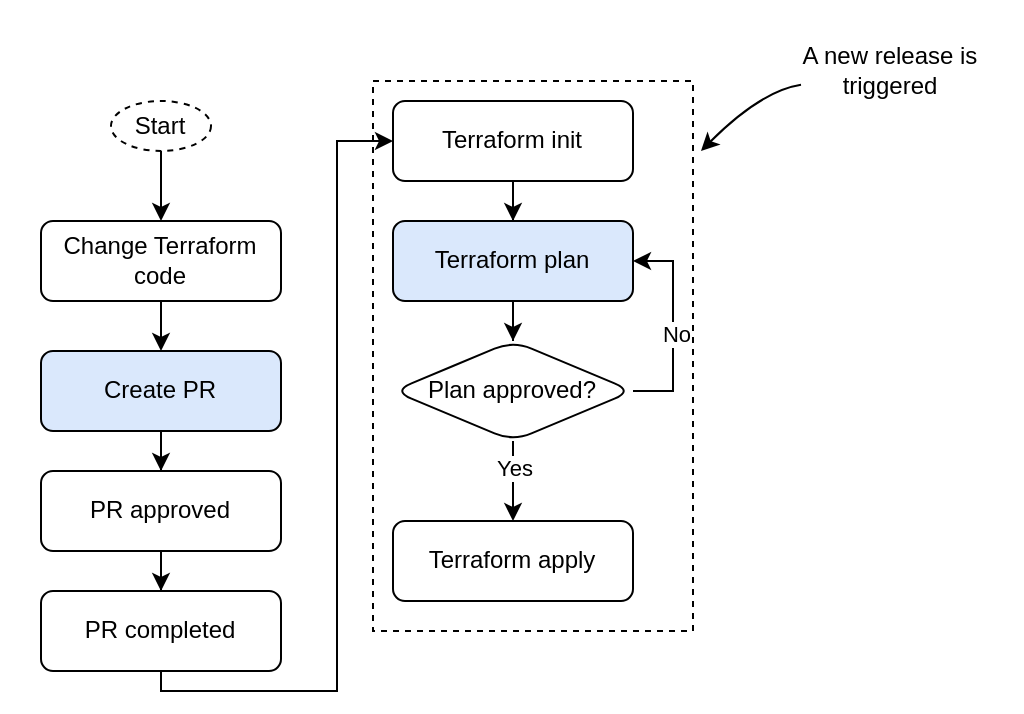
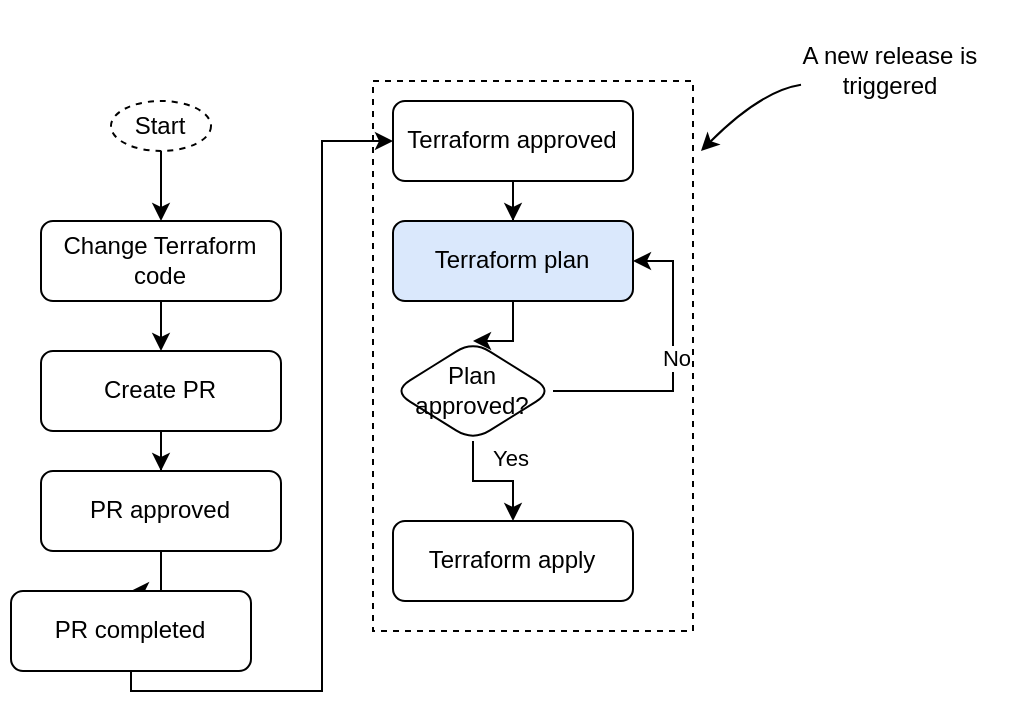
- <mxCell id="11" value="Terraform init" style="rounded=1;whiteSpace=wrap;html=1;fontSize=12;glass=0;strokeWidth=1;shadow=0;" vertex="1" parent="1"><mxGeometry x="196" y="50" width="120" height="40" as="geometry" /></mxCell>
+ <mxCell id="11" value="Terraform approved" style="rounded=1;whiteSpace=wrap;html=1;fontSize=12;glass=0;strokeWidth=1;shadow=0;" vertex="1" parent="1"><mxGeometry x="196" y="50" width="120" height="40" as="geometry" /></mxCell>
- <mxCell id="9" value="Create PR" style="rounded=1;whiteSpace=wrap;html=1;fontSize=12;glass=0;strokeWidth=1;shadow=0;fillColor=#dae8fc;" vertex="1" parent="1"><mxGeometry x="20" y="175" width="120" height="40" as="geometry" /></mxCell>
+ <mxCell id="9" value="Create PR" style="rounded=1;whiteSpace=wrap;html=1;fontSize=12;glass=0;strokeWidth=1;shadow=0;" vertex="1" parent="1"><mxGeometry x="20" y="175" width="120" height="40" as="geometry" /></mxCell>
- <mxCell id="20" value="Plan approved?" style="rhombus;whiteSpace=wrap;html=1;rounded=1;shadow=0;strokeWidth=1;glass=0;" vertex="1" parent="1"><mxGeometry x="196" y="170" width="120" height="50" as="geometry" /></mxCell>
+ <mxCell id="20" value="Plan approved?" style="rhombus;whiteSpace=wrap;html=1;rounded=1;shadow=0;strokeWidth=1;glass=0;" vertex="1" parent="1"><mxGeometry x="196" y="170" width="80" height="50" as="geometry" /></mxCell>
- <mxCell id="7" value="PR completed" style="rounded=1;whiteSpace=wrap;html=1;fontSize=12;glass=0;strokeWidth=1;shadow=0;" vertex="1" parent="1"><mxGeometry x="20" y="295" width="120" height="40" as="geometry" /></mxCell>
+ <mxCell id="7" value="PR completed" style="rounded=1;whiteSpace=wrap;html=1;fontSize=12;glass=0;strokeWidth=1;shadow=0;" vertex="1" parent="1"><mxGeometry x="5" y="295" width="120" height="40" as="geometry" /></mxCell>
